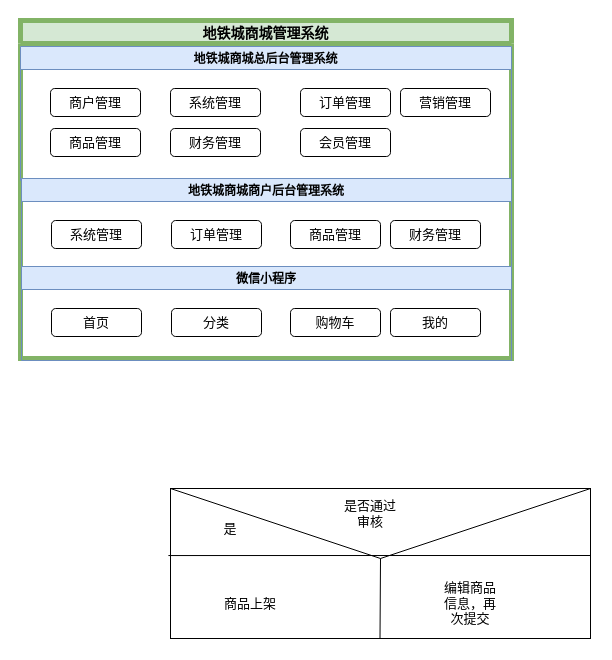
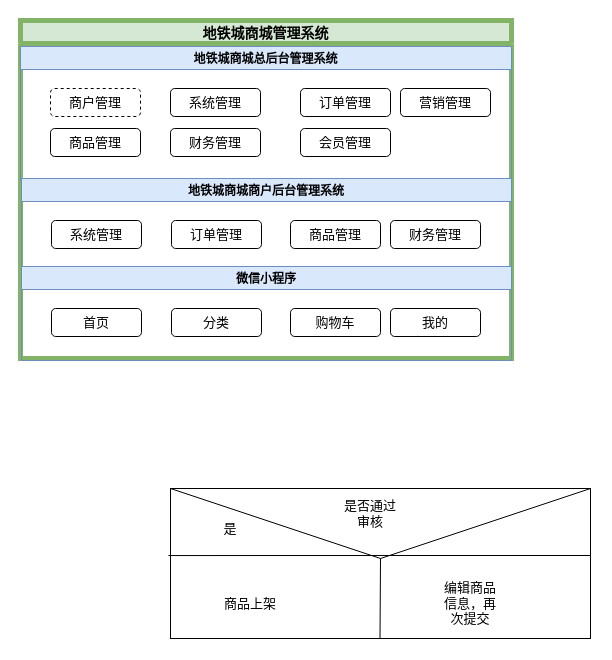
- <mxCell id="4" value="商户管理" style="rounded=1;whiteSpace=wrap;html=1;fontSize=13;strokeWidth=1;gradientColor=none;" parent="3" vertex="1"><mxGeometry x="30" y="42" width="90" height="28" as="geometry" /></mxCell>
+ <mxCell id="4" value="商户管理" style="rounded=1;whiteSpace=wrap;html=1;fontSize=13;strokeWidth=1;gradientColor=none;dashed=1;" parent="3" vertex="1"><mxGeometry x="30" y="42" width="90" height="28" as="geometry" /></mxCell>
